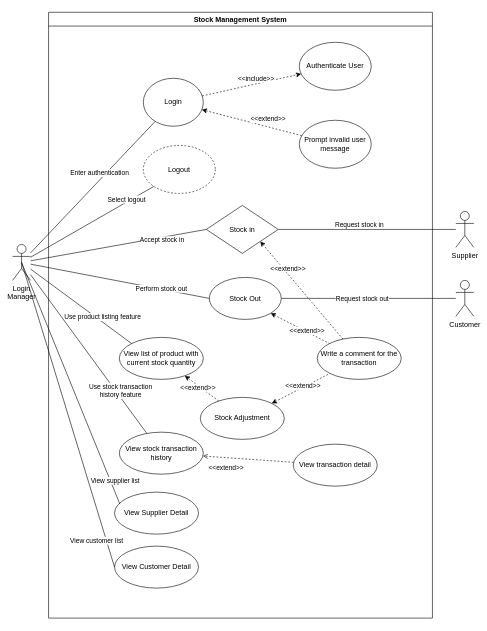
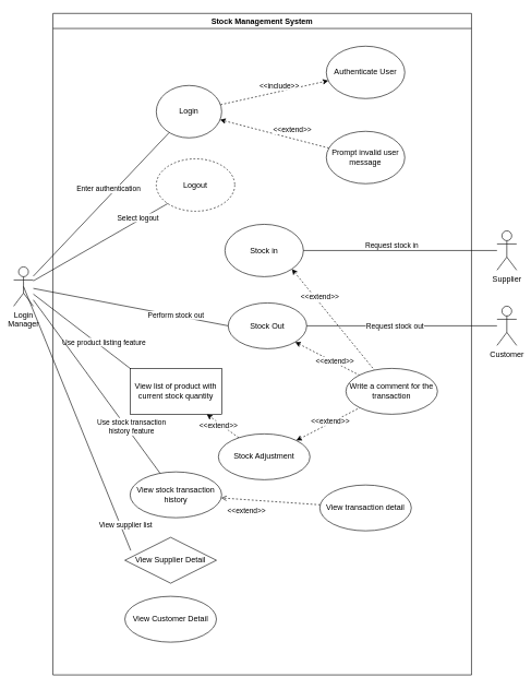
- <mxCell id="6" value="Stock in" style="rhombus;whiteSpace=wrap;html=1;" parent="2" vertex="1"><mxGeometry x="263" y="322" width="120" height="80" as="geometry" /></mxCell>
+ <mxCell id="6" value="Stock in" style="ellipse;whiteSpace=wrap;html=1;" parent="2" vertex="1"><mxGeometry x="263" y="322" width="120" height="80" as="geometry" /></mxCell>
- <mxCell id="41" value="Accept stock in" style="endArrow=none;endSize=16;endFill=0;html=1;rounded=0;entryX=0;entryY=0.5;entryDx=0;entryDy=0;" parent="1" source="36" target="6" edge="1"><mxGeometry x="0.489" y="-5" width="160" relative="1" as="geometry"><mxPoint x="50" y="491.399" as="sourcePoint" /><mxPoint x="328" y="302" as="targetPoint" /><mxPoint as="offset" /></mxGeometry></mxCell>
- <mxCell id="18" value="View list of product with current stock quantity" style="ellipse;whiteSpace=wrap;html=1;" parent="2" vertex="1"><mxGeometry x="118" y="542" width="140" height="70" as="geometry" /></mxCell>
+ <mxCell id="18" value="View list of product with current stock quantity" style="whiteSpace=wrap;html=1;rounded=0;" parent="2" vertex="1"><mxGeometry x="118" y="542" width="140" height="70" as="geometry" /></mxCell>
- <mxCell id="50" style="edgeStyle=none;rounded=0;orthogonalLoop=1;jettySize=auto;html=1;startArrow=none;startFill=0;endArrow=none;endFill=0;entryX=0.5;entryY=0.5;entryDx=0;entryDy=0;entryPerimeter=0;exitX=0;exitY=0.5;exitDx=0;exitDy=0;" edge="1" parent="1" source="34" target="36"><mxGeometry relative="1" as="geometry"><mxPoint x="45" y="447" as="targetPoint" /><mxPoint x="208.96" y="850.02" as="sourcePoint" /></mxGeometry></mxCell>
- <mxCell id="51" value="View customer list" style="edgeLabel;html=1;align=center;verticalAlign=middle;resizable=0;points=[];" vertex="1" connectable="0" parent="50"><mxGeometry x="-0.428" y="-2" relative="1" as="geometry"><mxPoint x="12" y="101" as="offset" /></mxGeometry></mxCell>
- <mxCell id="33" value="View Supplier Detail" style="ellipse;whiteSpace=wrap;html=1;" parent="2" vertex="1"><mxGeometry x="110" y="800" width="140" height="70" as="geometry" /></mxCell>
+ <mxCell id="33" value="View Supplier Detail" style="rhombus;whiteSpace=wrap;html=1;" parent="2" vertex="1"><mxGeometry x="110" y="800" width="140" height="70" as="geometry" /></mxCell>
